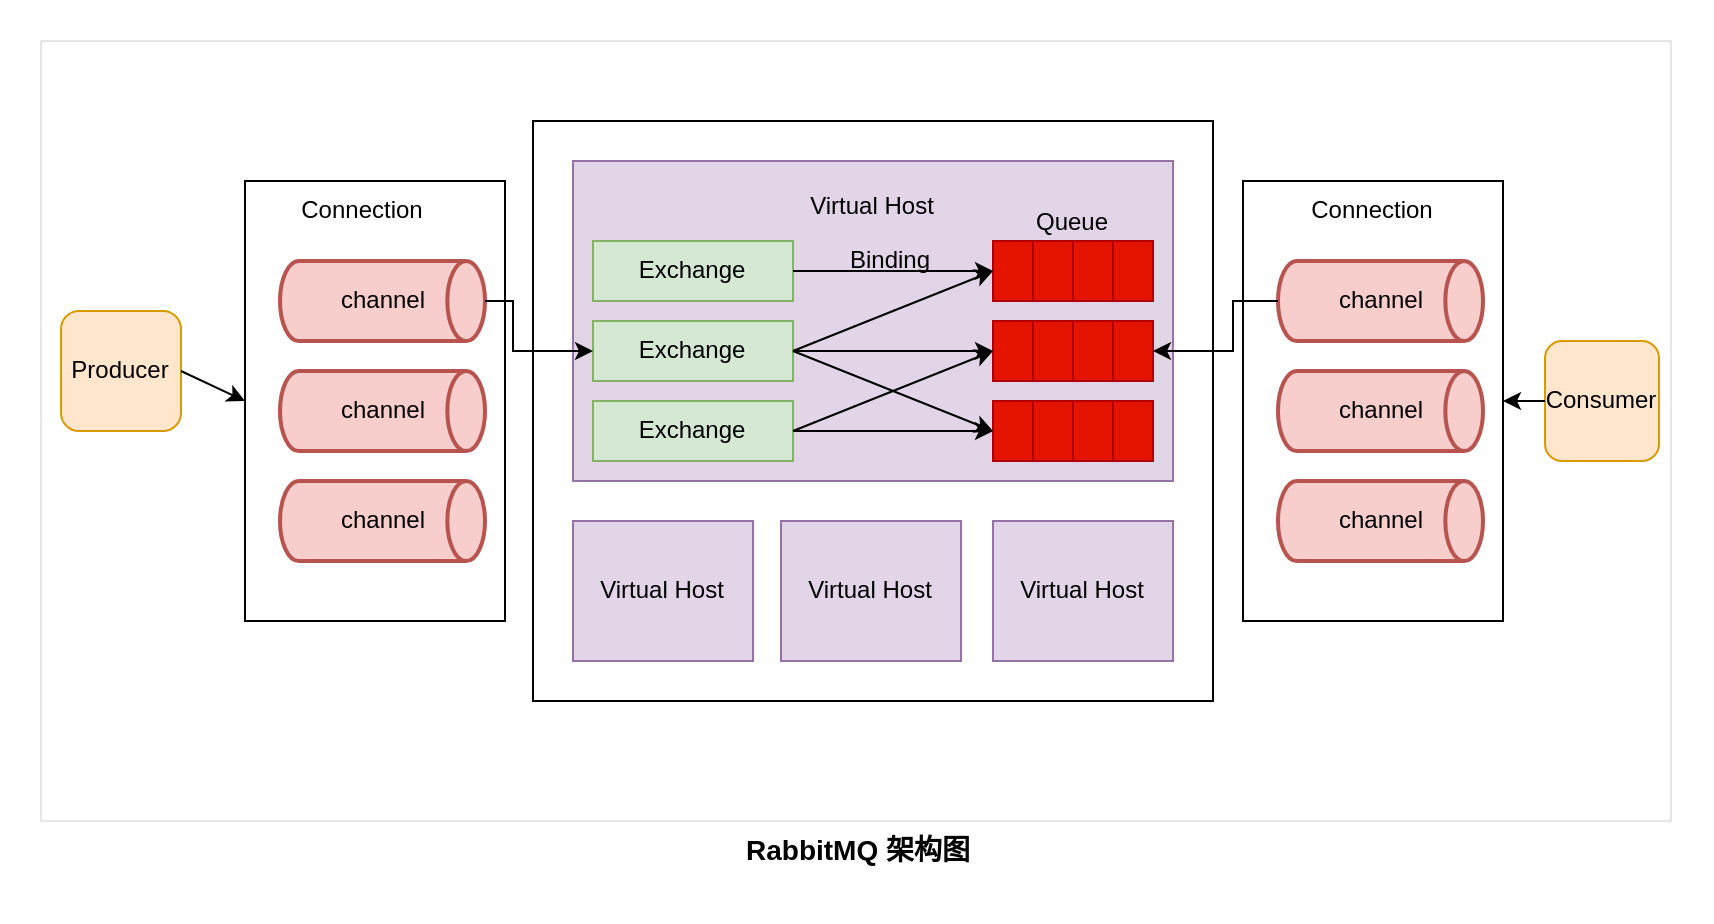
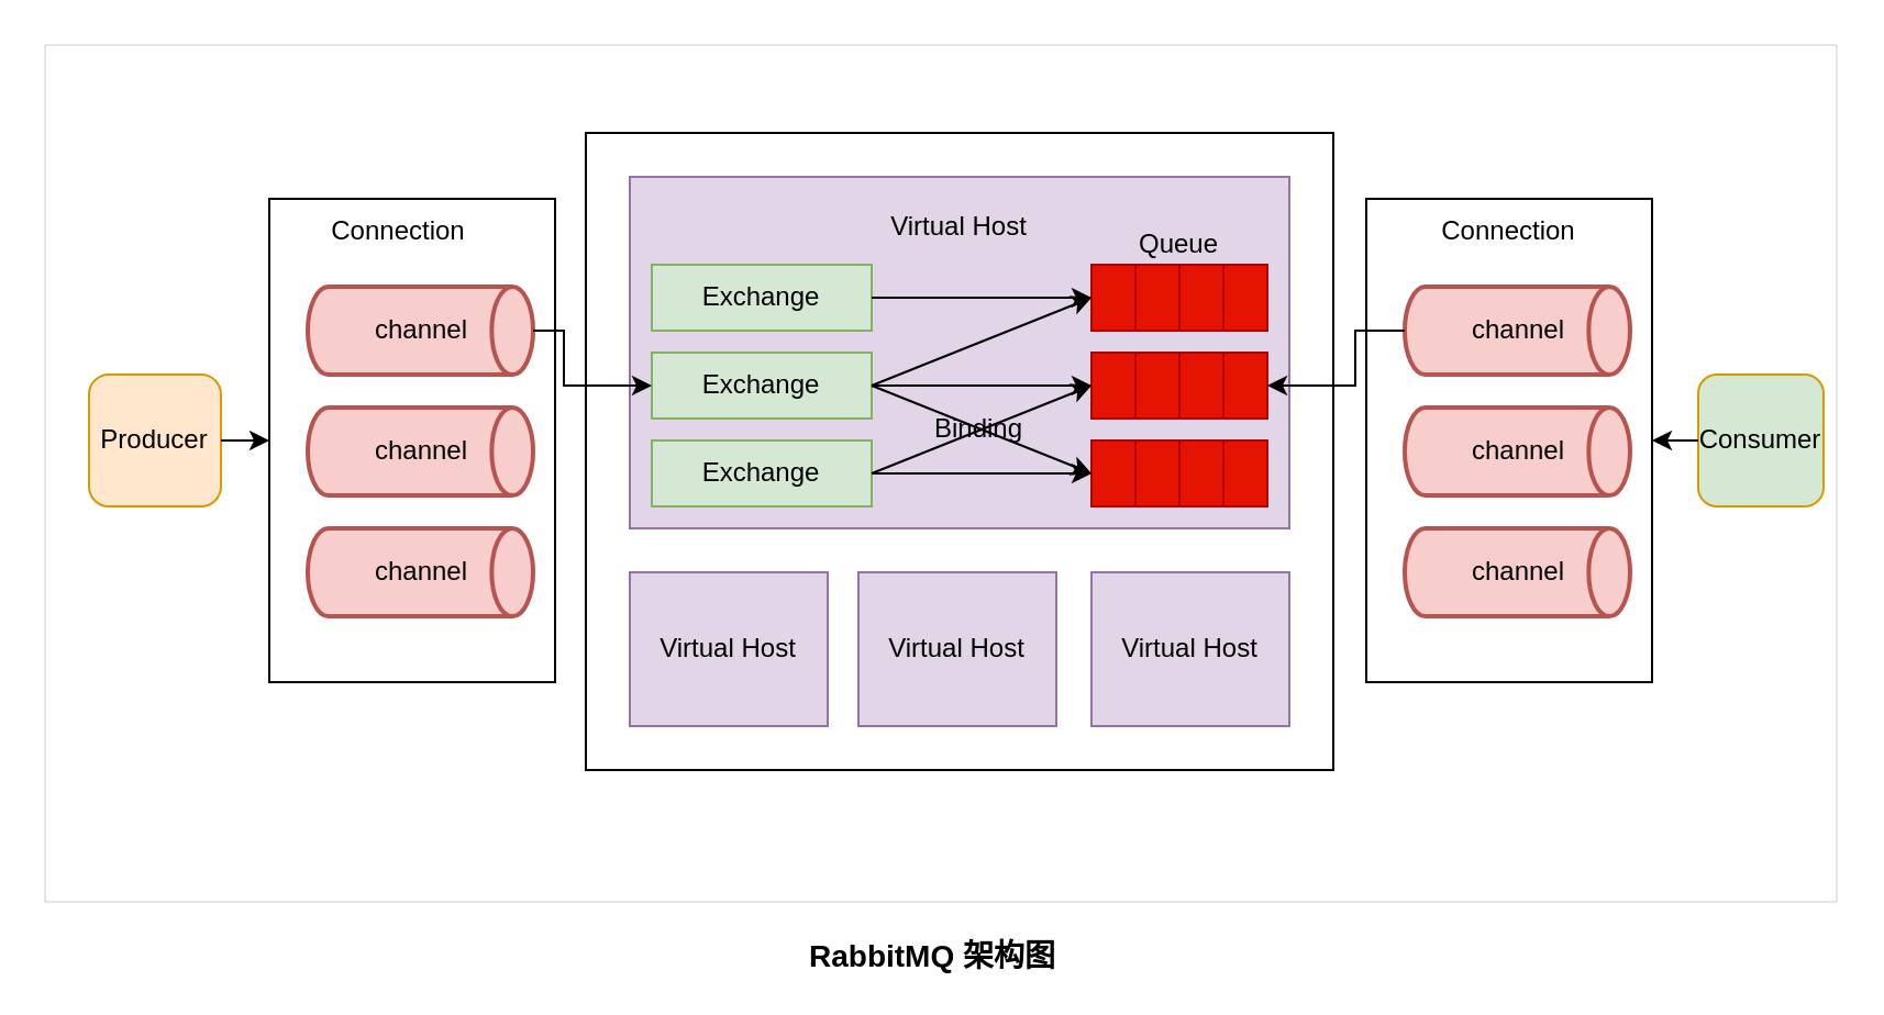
- <mxCell id="45" value="Binding" style="text;html=1;strokeColor=none;fillColor=none;align=center;verticalAlign=middle;whiteSpace=wrap;rounded=0;" parent="1" vertex="1"><mxGeometry x="415" y="115" width="60" height="30" as="geometry" /></mxCell>
+ <mxCell id="45" value="Binding" style="text;html=1;strokeColor=none;fillColor=none;align=center;verticalAlign=middle;whiteSpace=wrap;rounded=0;" parent="1" vertex="1"><mxGeometry x="415" y="180" width="60" height="30" as="geometry" /></mxCell>
- <mxCell id="12" value="Producer" style="rounded=1;whiteSpace=wrap;html=1;fillColor=#ffe6cc;strokeColor=#d79b00;" parent="1" vertex="1"><mxGeometry x="30" y="155" width="60" height="60" as="geometry" /></mxCell>
+ <mxCell id="12" value="Producer" style="rounded=1;whiteSpace=wrap;html=1;fillColor=#ffe6cc;strokeColor=#d79b00;" parent="1" vertex="1"><mxGeometry x="40" y="170" width="60" height="60" as="geometry" /></mxCell>
- <mxCell id="13" value="Consumer" style="rounded=1;whiteSpace=wrap;html=1;fillColor=#ffe6cc;strokeColor=#d79b00;" parent="1" vertex="1"><mxGeometry x="772" y="170" width="57" height="60" as="geometry" /></mxCell>
+ <mxCell id="13" value="Consumer" style="rounded=1;whiteSpace=wrap;html=1;fillColor=#d5e8d4;strokeColor=#d79b00;" parent="1" vertex="1"><mxGeometry x="772" y="170" width="57" height="60" as="geometry" /></mxCell>
- <mxCell id="47" value="RabbitMQ 架构图" style="text;html=1;strokeColor=none;fillColor=none;align=center;verticalAlign=middle;whiteSpace=wrap;rounded=0;fontSize=14;fontStyle=1" vertex="1" parent="1"><mxGeometry x="366" y="410" width="126" height="30" as="geometry" /></mxCell>
+ <mxCell id="47" value="RabbitMQ 架构图" style="text;html=1;strokeColor=none;fillColor=none;align=center;verticalAlign=middle;whiteSpace=wrap;rounded=0;fontSize=14;fontStyle=1" vertex="1" parent="1"><mxGeometry x="361" y="420" width="126" height="30" as="geometry" /></mxCell>
